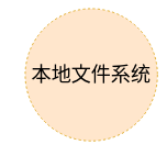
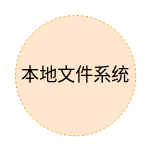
- <mxCell id="2" value="&lt;font style=&quot;font-size: 24px;&quot;&gt;本地文件系统&lt;/font&gt;" style="ellipse;whiteSpace=wrap;html=1;aspect=fixed;fillColor=#ffe6cc;strokeColor=#d79b00;dashed=1;" vertex="1" parent="1"><mxGeometry x="30" y="10" width="160" height="160" as="geometry" /></mxCell>
+ <mxCell id="2" value="&lt;font style=&quot;font-size: 24px;&quot;&gt;本地文件系统&lt;/font&gt;" style="ellipse;whiteSpace=wrap;html=1;aspect=fixed;fillColor=#ffe6cc;strokeColor=#d79b00;dashed=1;" vertex="1" parent="1"><mxGeometry x="20" y="20" width="160" height="160" as="geometry" /></mxCell>
